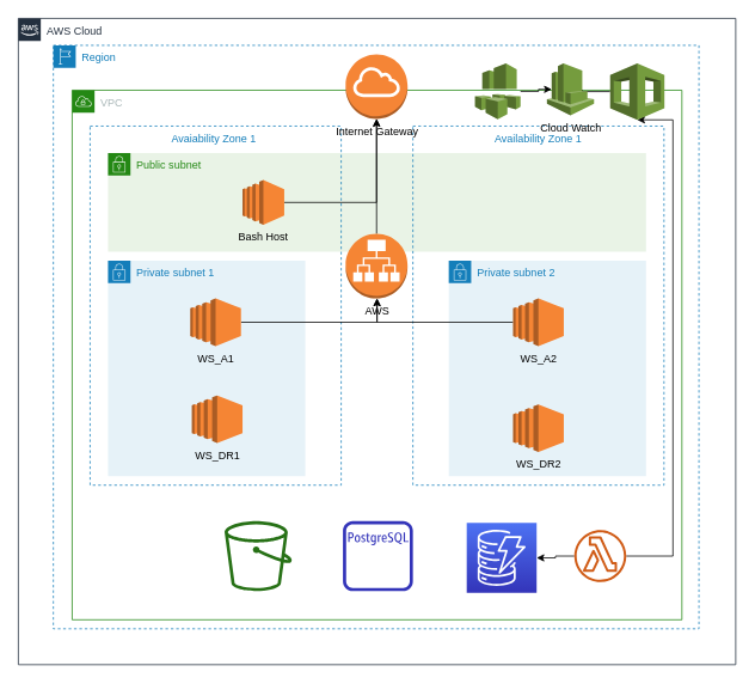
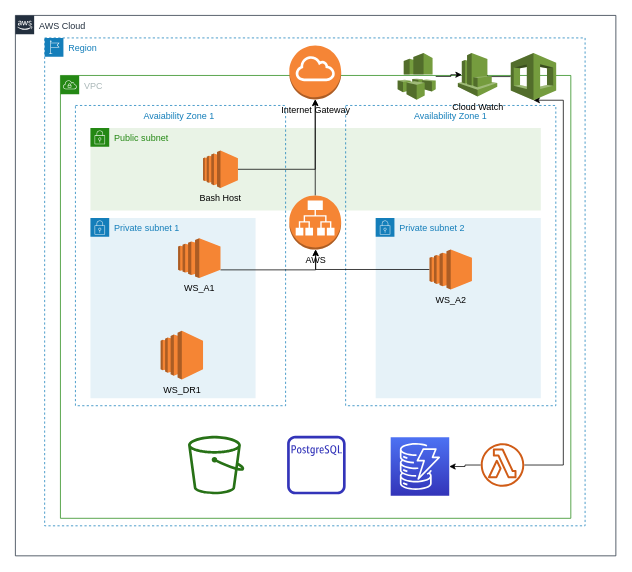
- <mxCell id="26" value="WS_A1" style="outlineConnect=0;dashed=0;verticalLabelPosition=bottom;verticalAlign=top;align=center;html=1;shape=mxgraph.aws3.ec2;fillColor=#F58534;gradientColor=none;" vertex="1" parent="1"><mxGeometry x="211.75" y="332" width="56.5" height="53" as="geometry" /></mxCell>
+ <mxCell id="26" value="WS_A1" style="outlineConnect=0;dashed=0;verticalLabelPosition=bottom;verticalAlign=top;align=center;html=1;shape=mxgraph.aws3.ec2;fillColor=#F58534;gradientColor=none;" vertex="1" parent="1"><mxGeometry x="236.75" y="317" width="56.5" height="53" as="geometry" /></mxCell>
- <mxCell id="29" value="WS_DR1" style="outlineConnect=0;dashed=0;verticalLabelPosition=bottom;verticalAlign=top;align=center;html=1;shape=mxgraph.aws3.ec2;fillColor=#F58534;gradientColor=none;" vertex="1" parent="1"><mxGeometry x="213.5" y="440" width="56.5" height="53" as="geometry" /></mxCell>
+ <mxCell id="29" value="WS_DR1" style="outlineConnect=0;dashed=0;verticalLabelPosition=bottom;verticalAlign=top;align=center;html=1;shape=mxgraph.aws3.ec2;fillColor=#F58534;gradientColor=none;" vertex="1" parent="1"><mxGeometry x="213.5" y="440" width="56.5" height="65" as="geometry" /></mxCell>
- <mxCell id="30" value="WS_DR2" style="outlineConnect=0;dashed=0;verticalLabelPosition=bottom;verticalAlign=top;align=center;html=1;shape=mxgraph.aws3.ec2;fillColor=#F58534;gradientColor=none;" vertex="1" parent="1"><mxGeometry x="571.75" y="450" width="56.5" height="53" as="geometry" /></mxCell>
